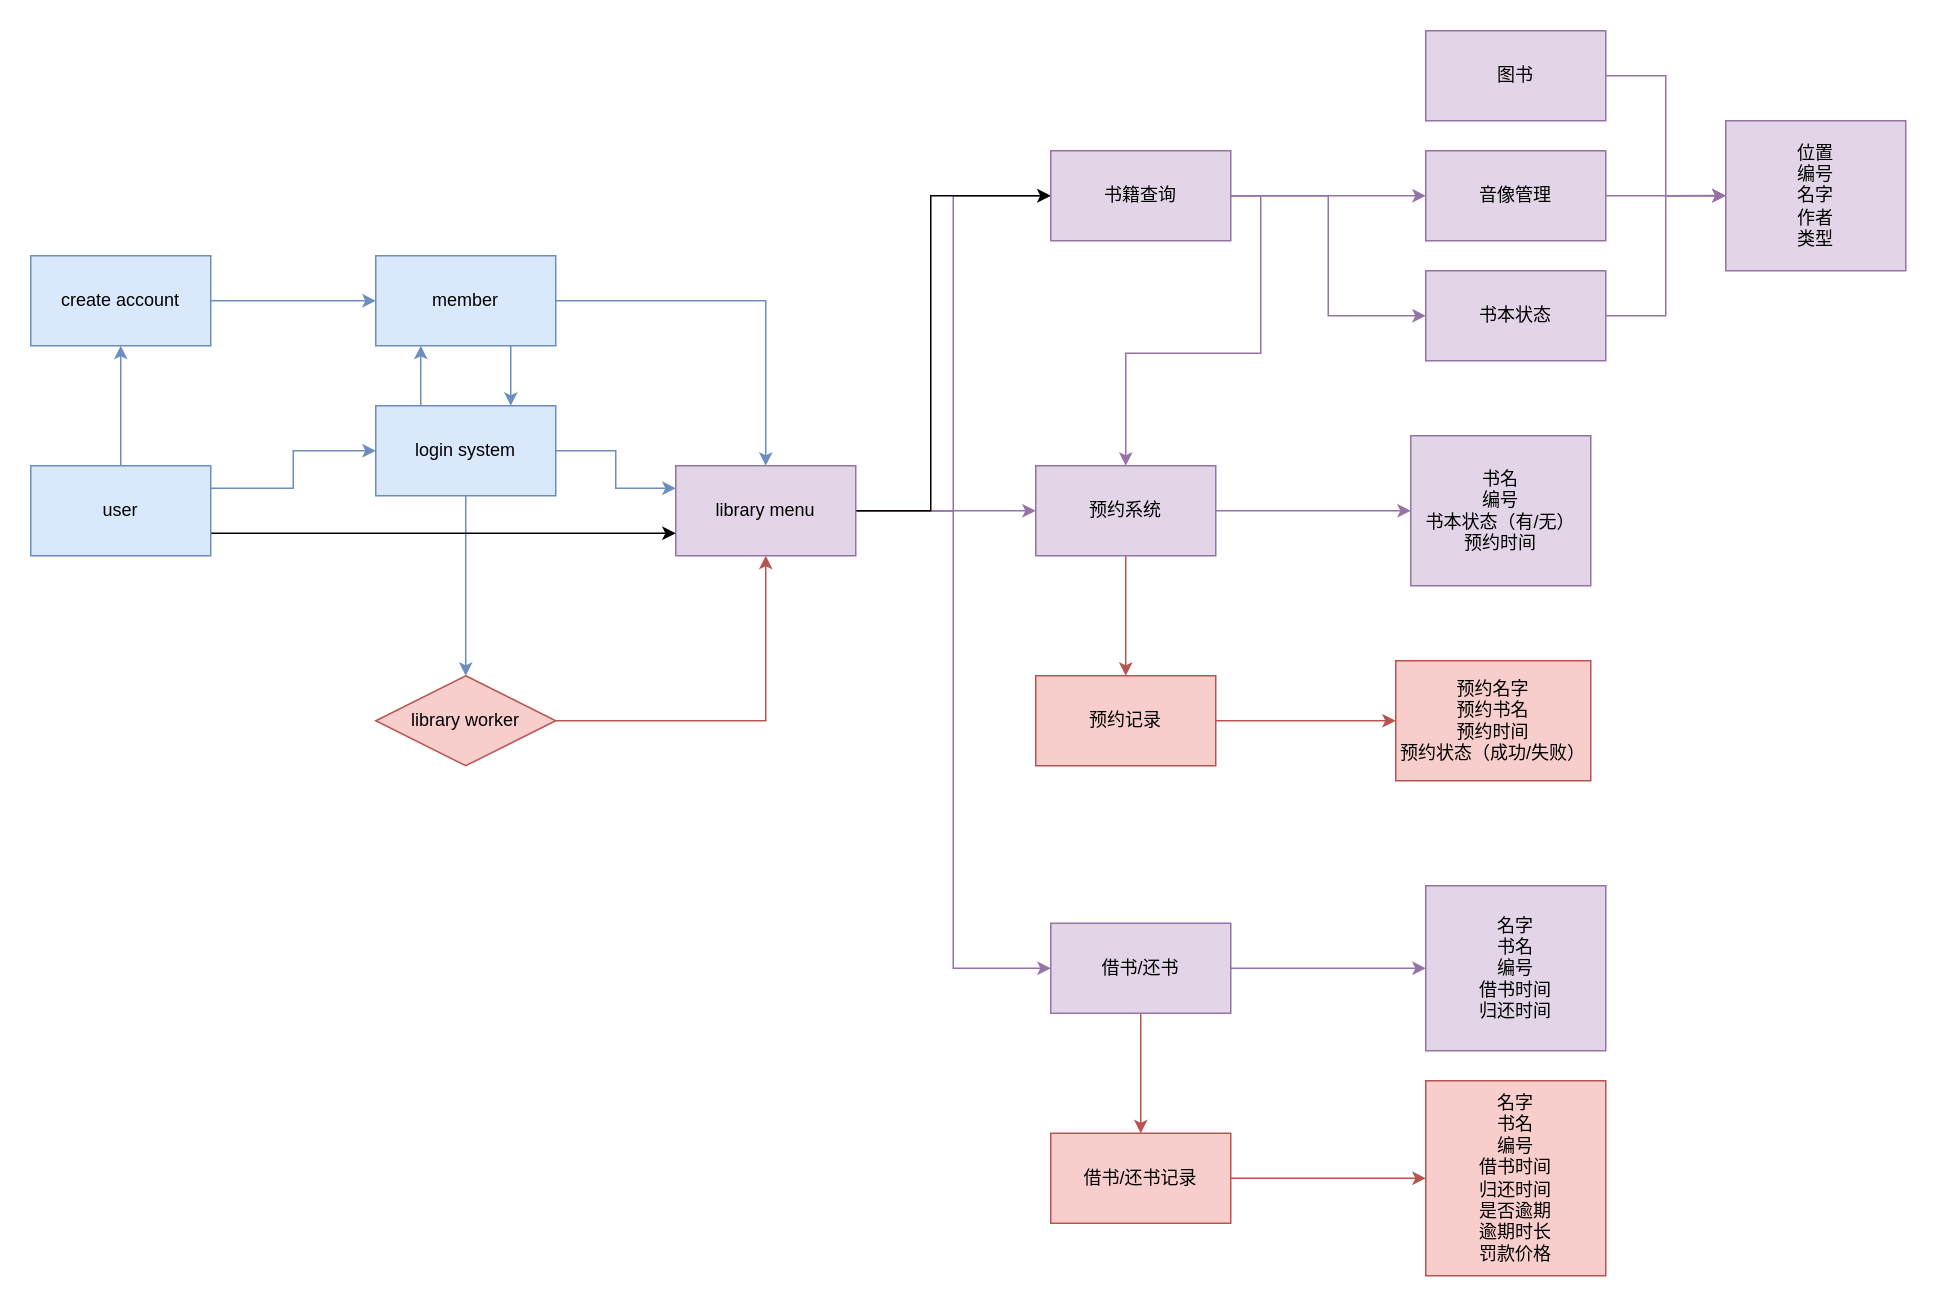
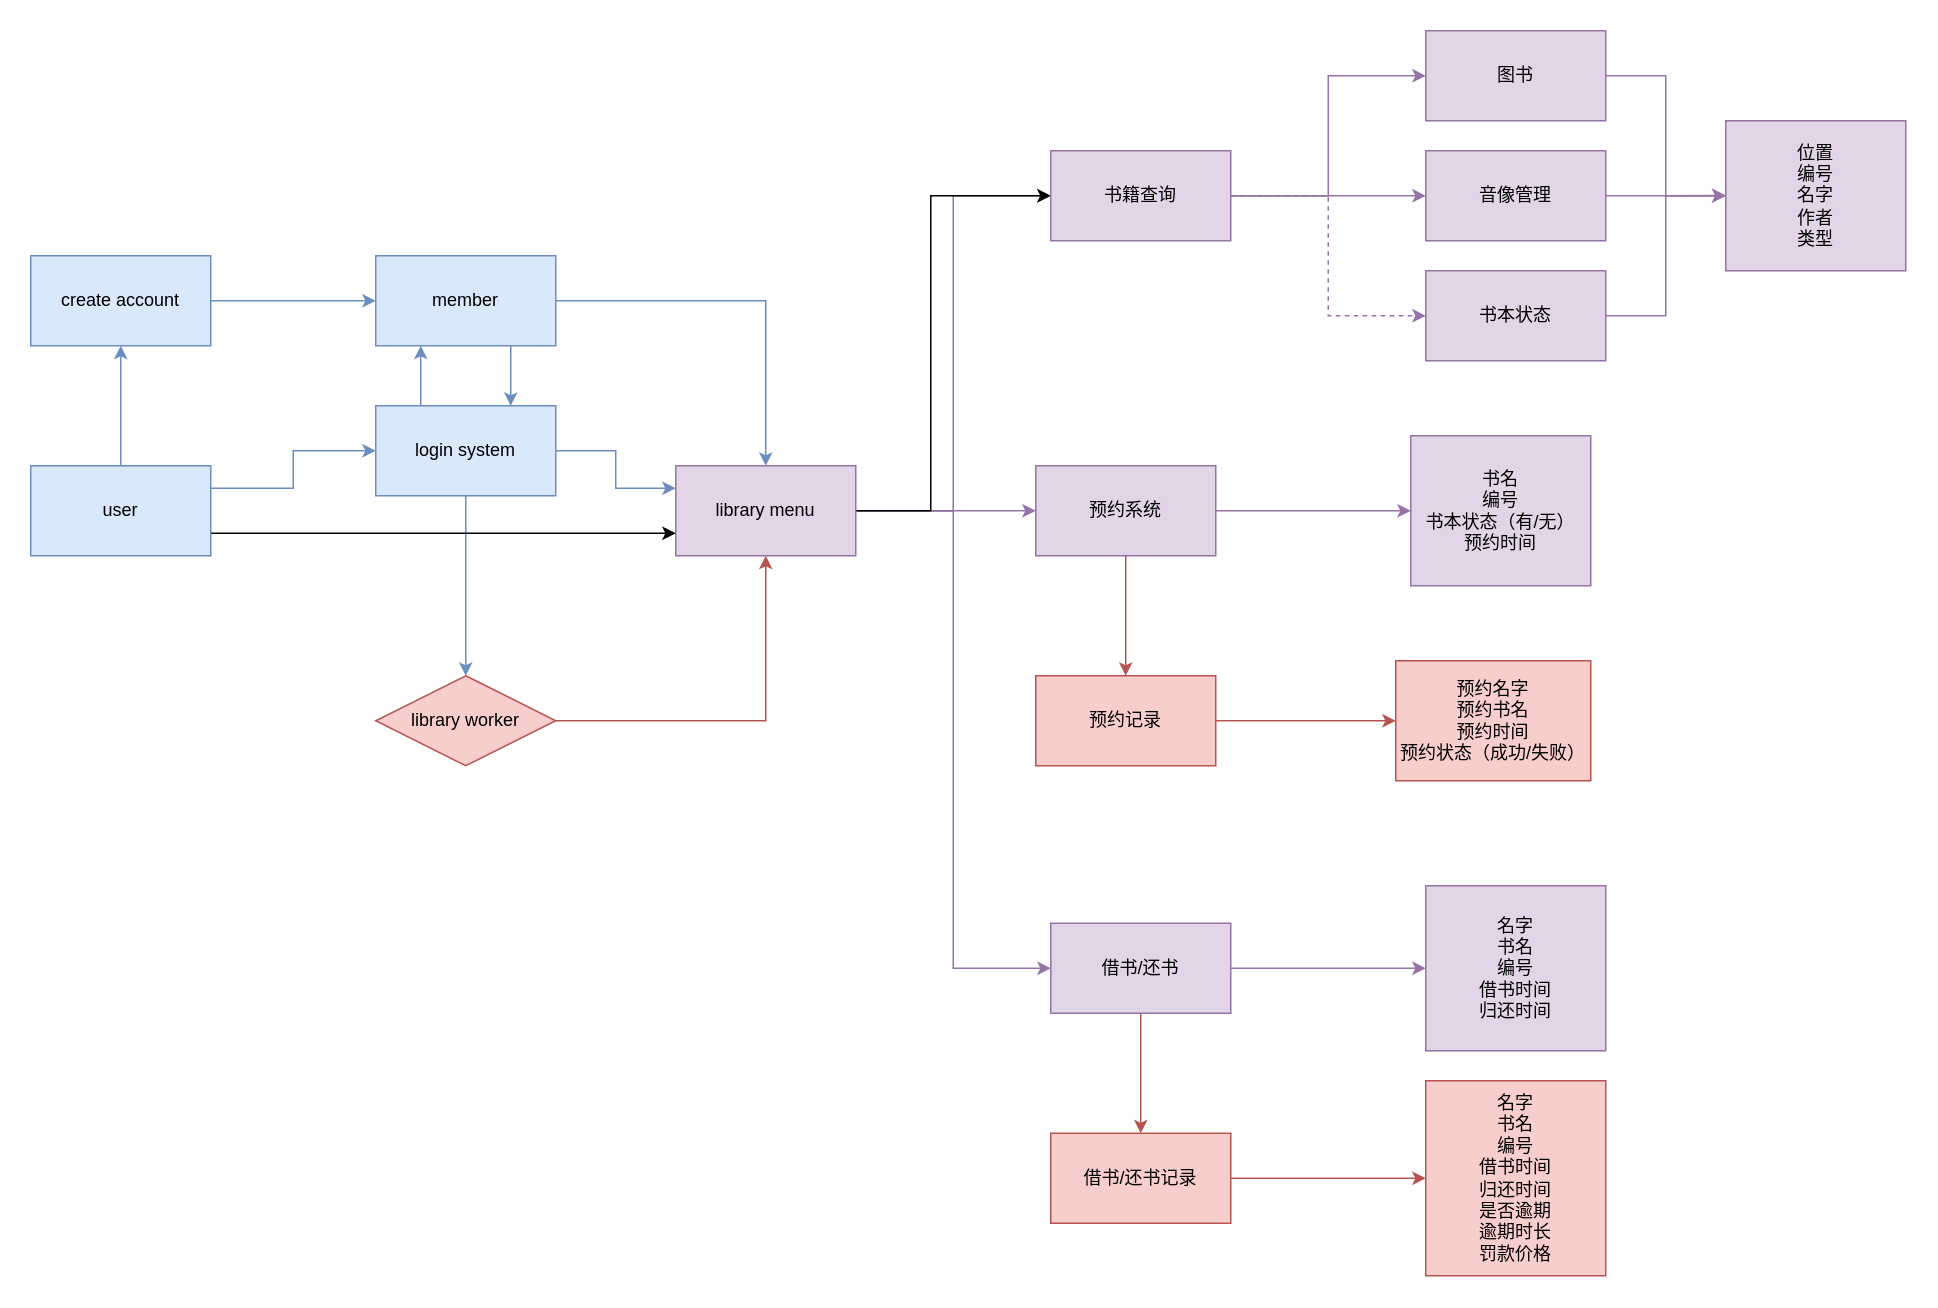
- <mxCell id="24" style="edgeStyle=orthogonalEdgeStyle;rounded=0;orthogonalLoop=1;jettySize=auto;html=1;exitX=1;exitY=0.5;exitDx=0;exitDy=0;entryX=0;entryY=0.5;entryDx=0;entryDy=0;fillColor=#e1d5e7;strokeColor=#9673a6;" edge="1" parent="1" source="25" target="37"><mxGeometry relative="1" as="geometry" /></mxCell>
+ <mxCell id="24" style="edgeStyle=orthogonalEdgeStyle;rounded=0;orthogonalLoop=1;jettySize=auto;html=1;exitX=1;exitY=0.5;exitDx=0;exitDy=0;entryX=0;entryY=0.5;entryDx=0;entryDy=0;fillColor=#e1d5e7;strokeColor=#9673a6;dashed=1;" edge="1" parent="1" source="25" target="37"><mxGeometry relative="1" as="geometry" /></mxCell>
- <mxCell id="22" style="edgeStyle=orthogonalEdgeStyle;rounded=0;orthogonalLoop=1;jettySize=auto;html=1;exitX=1;exitY=0.5;exitDx=0;exitDy=0;fillColor=#e1d5e7;strokeColor=#9673a6;" edge="1" parent="1" source="25" target="28"><mxGeometry relative="1" as="geometry" /></mxCell>
+ <mxCell id="22" style="edgeStyle=orthogonalEdgeStyle;rounded=0;orthogonalLoop=1;jettySize=auto;html=1;exitX=1;exitY=0.5;exitDx=0;exitDy=0;entryX=0;entryY=0.5;entryDx=0;entryDy=0;fillColor=#e1d5e7;strokeColor=#9673a6;" edge="1" parent="1" source="25" target="33"><mxGeometry relative="1" as="geometry" /></mxCell>
